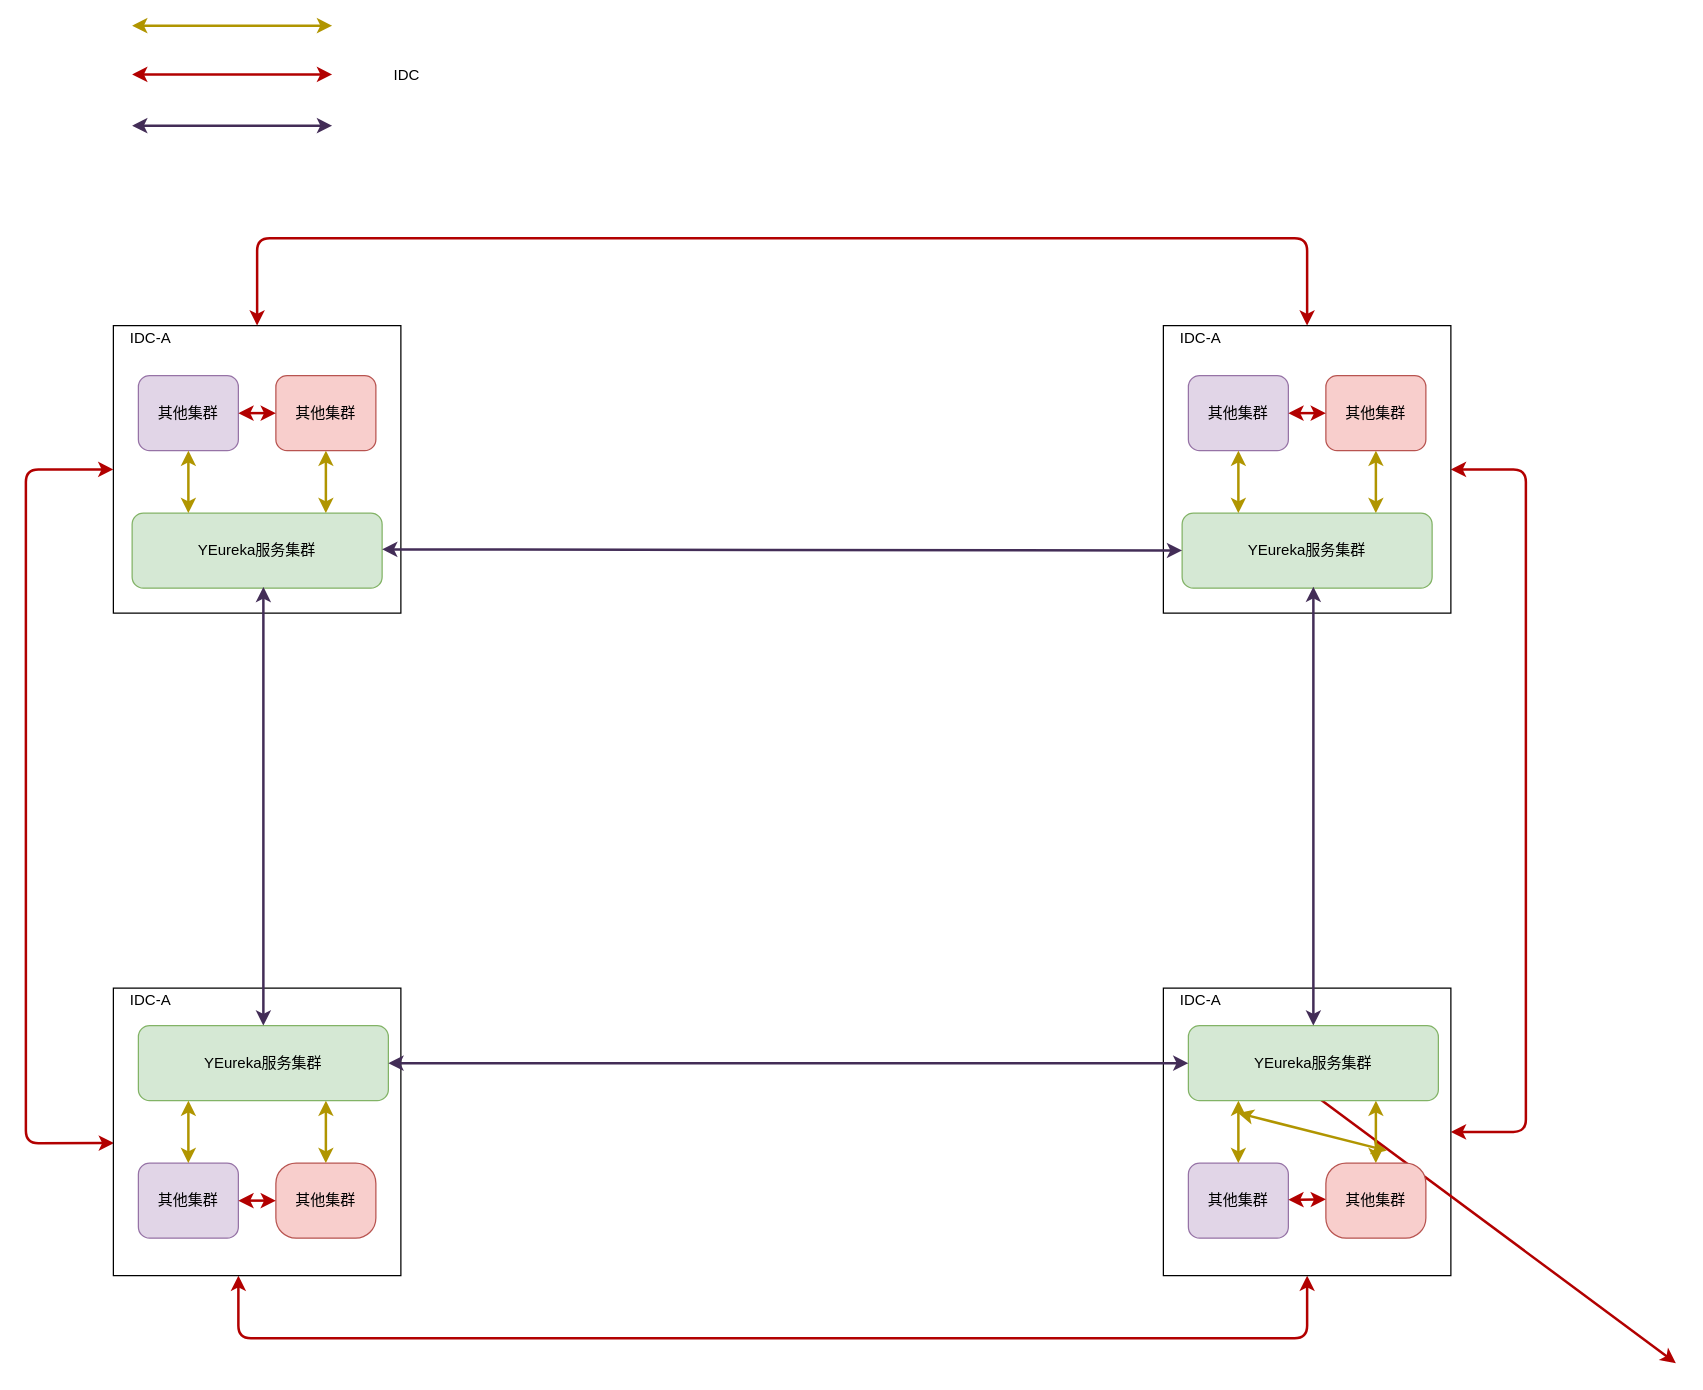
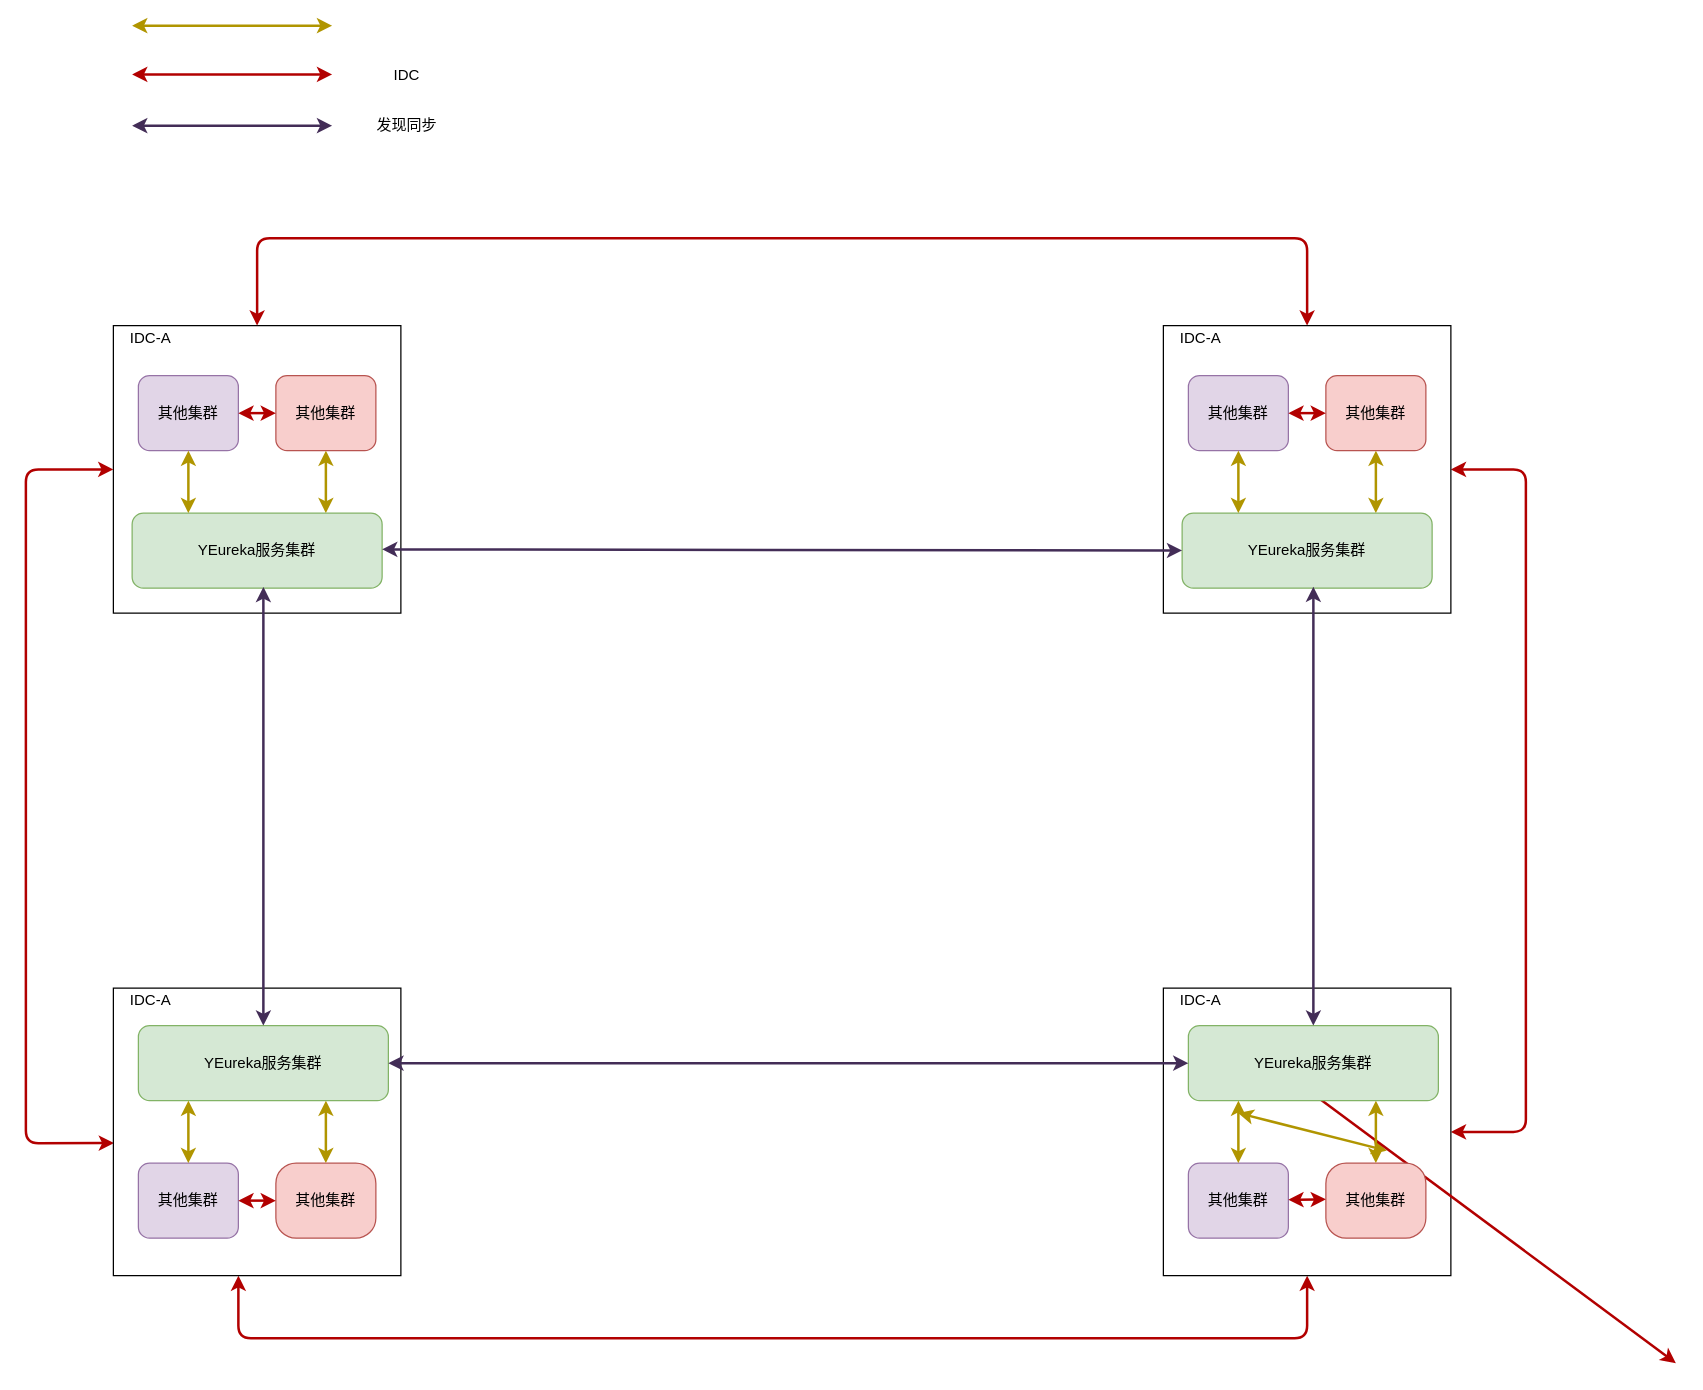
+ <mxCell id="18" value="发现同步" style="text;html=1;strokeColor=none;fillColor=none;align=center;verticalAlign=middle;whiteSpace=wrap;rounded=0;" vertex="1" parent="1"><mxGeometry x="295" y="90" width="60" height="20" as="geometry" /></mxCell>
